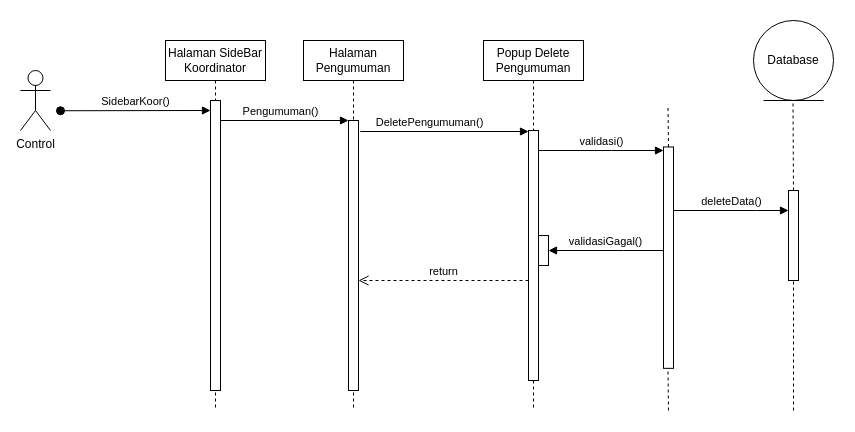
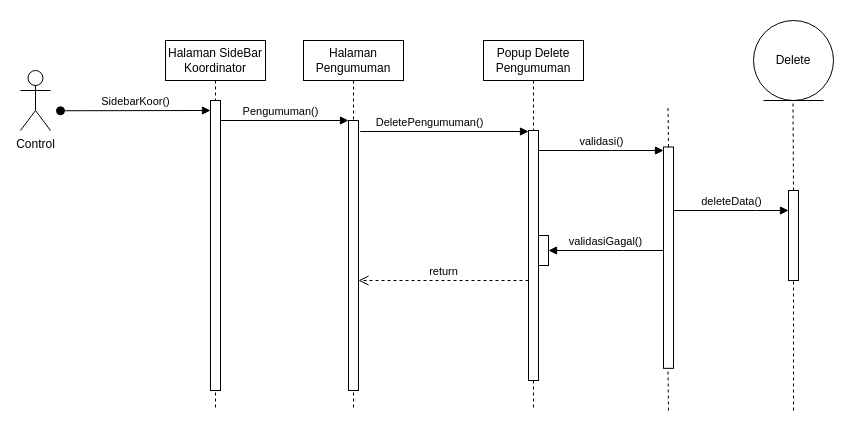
- <mxCell id="18" value="Database" style="ellipse;shape=umlEntity;whiteSpace=wrap;html=1;" vertex="1" parent="1"><mxGeometry x="753" y="20" width="80" height="80" as="geometry" /></mxCell>
+ <mxCell id="18" value="Delete" style="ellipse;shape=umlEntity;whiteSpace=wrap;html=1;" vertex="1" parent="1"><mxGeometry x="753" y="20" width="80" height="80" as="geometry" /></mxCell>
